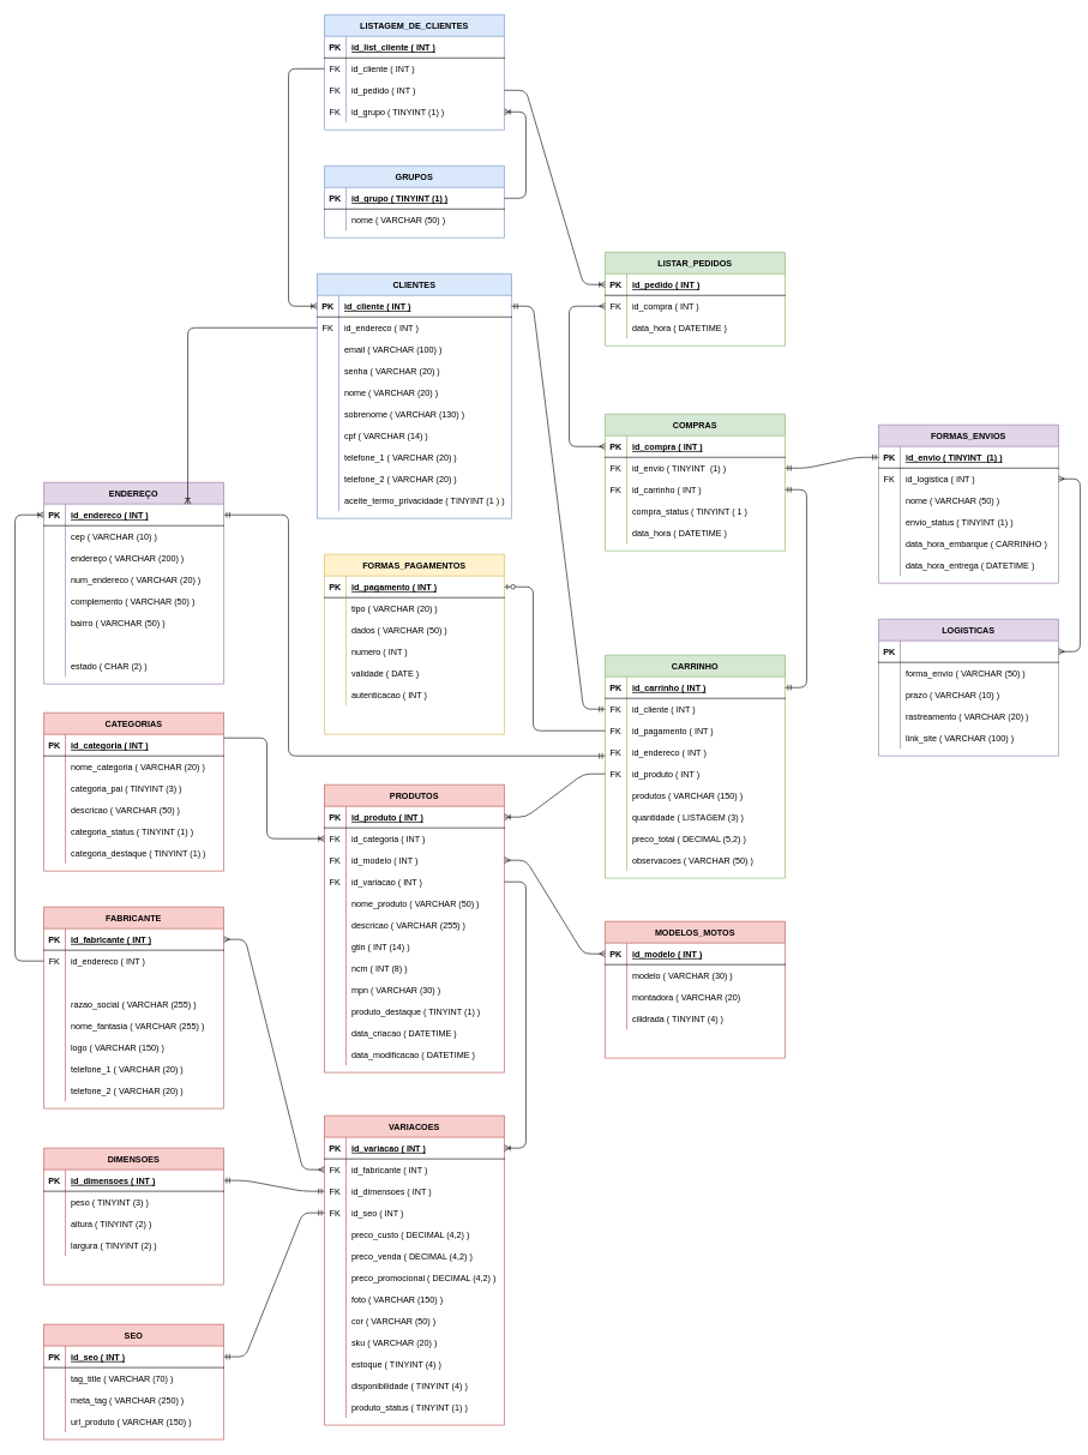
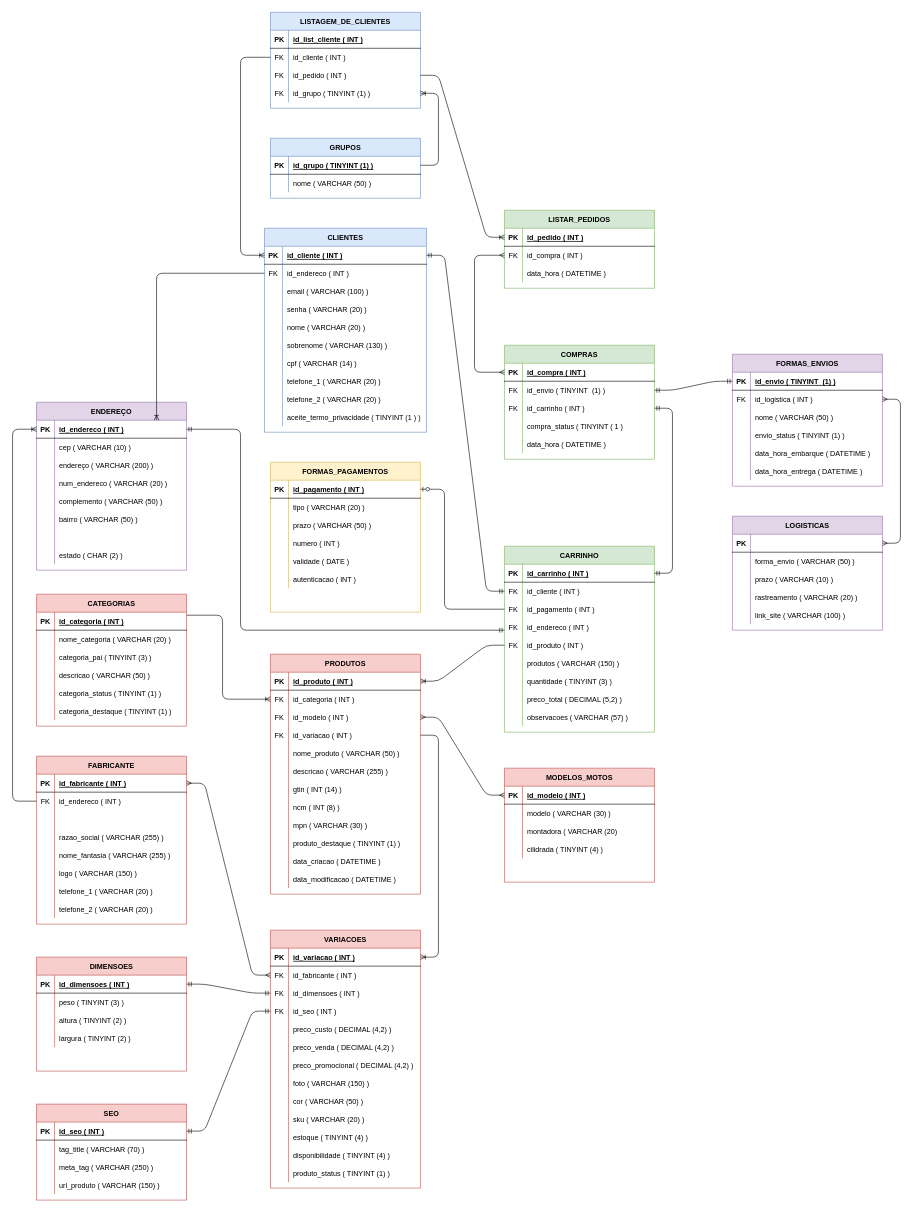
- <mxCell id="262" value="data_hora_embarque ( CARRINHO )" style="shape=partialRectangle;connectable=0;fillColor=none;top=0;left=0;bottom=0;right=0;align=left;spacingLeft=6;overflow=hidden;" parent="260" vertex="1"><mxGeometry x="30" width="220" height="30" as="geometry" /></mxCell>
+ <mxCell id="262" value="data_hora_embarque ( DATETIME )" style="shape=partialRectangle;connectable=0;fillColor=none;top=0;left=0;bottom=0;right=0;align=left;spacingLeft=6;overflow=hidden;" parent="260" vertex="1"><mxGeometry x="30" width="220" height="30" as="geometry" /></mxCell>
- <mxCell id="212" value="dados ( VARCHAR (50) )" style="shape=partialRectangle;connectable=0;fillColor=none;top=0;left=0;bottom=0;right=0;align=left;spacingLeft=6;overflow=hidden;" parent="210" vertex="1"><mxGeometry x="30" width="220" height="30" as="geometry" /></mxCell>
+ <mxCell id="212" value="prazo ( VARCHAR (50) )" style="shape=partialRectangle;connectable=0;fillColor=none;top=0;left=0;bottom=0;right=0;align=left;spacingLeft=6;overflow=hidden;" parent="210" vertex="1"><mxGeometry x="30" width="220" height="30" as="geometry" /></mxCell>
- <mxCell id="196" value="quantidade ( LISTAGEM (3) )" style="shape=partialRectangle;connectable=0;fillColor=none;top=0;left=0;bottom=0;right=0;align=left;spacingLeft=6;overflow=hidden;" parent="194" vertex="1"><mxGeometry x="30" width="220" height="30" as="geometry" /></mxCell>
+ <mxCell id="196" value="quantidade ( TINYINT (3) )" style="shape=partialRectangle;connectable=0;fillColor=none;top=0;left=0;bottom=0;right=0;align=left;spacingLeft=6;overflow=hidden;" parent="194" vertex="1"><mxGeometry x="30" width="220" height="30" as="geometry" /></mxCell>
- <mxCell id="202" value="observacoes ( VARCHAR (50) )" style="shape=partialRectangle;connectable=0;fillColor=none;top=0;left=0;bottom=0;right=0;align=left;spacingLeft=6;overflow=hidden;" parent="200" vertex="1"><mxGeometry x="30" width="220" height="30" as="geometry" /></mxCell>
+ <mxCell id="202" value="observacoes ( VARCHAR (57) )" style="shape=partialRectangle;connectable=0;fillColor=none;top=0;left=0;bottom=0;right=0;align=left;spacingLeft=6;overflow=hidden;" parent="200" vertex="1"><mxGeometry x="30" width="220" height="30" as="geometry" /></mxCell>
